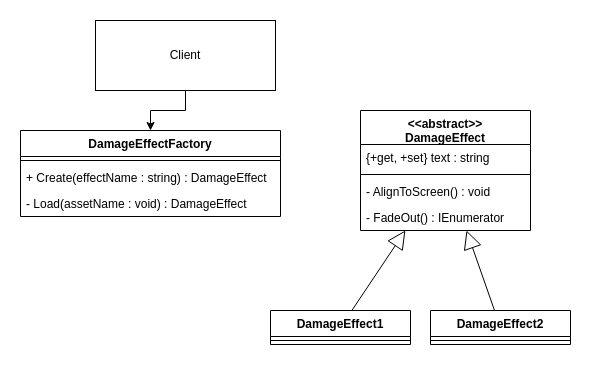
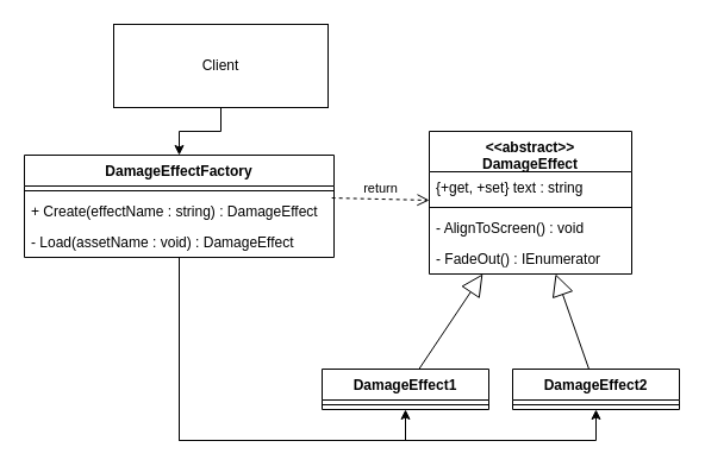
+ <mxCell id="21" value="return" style="html=1;verticalAlign=bottom;endArrow=open;dashed=1;endSize=8;curved=0;rounded=0;exitX=0.993;exitY=0.419;exitDx=0;exitDy=0;exitPerimeter=0;" edge="1" parent="1" source="4" target="12"><mxGeometry relative="1" as="geometry"><mxPoint x="410" y="170" as="sourcePoint" /><mxPoint x="330" y="170" as="targetPoint" /></mxGeometry></mxCell>
+ <mxCell id="2" style="edgeStyle=orthogonalEdgeStyle;rounded=0;orthogonalLoop=1;jettySize=auto;html=1;" edge="1" parent="1" source="4" target="8"><mxGeometry relative="1" as="geometry"><Array as="points"><mxPoint x="150" y="370" /><mxPoint x="340" y="370" /></Array></mxGeometry></mxCell>
+ <mxCell id="3" style="edgeStyle=orthogonalEdgeStyle;rounded=0;orthogonalLoop=1;jettySize=auto;html=1;" edge="1" parent="1" source="4" target="10"><mxGeometry relative="1" as="geometry"><Array as="points"><mxPoint x="150" y="370" /><mxPoint x="500" y="370" /></Array></mxGeometry></mxCell>
